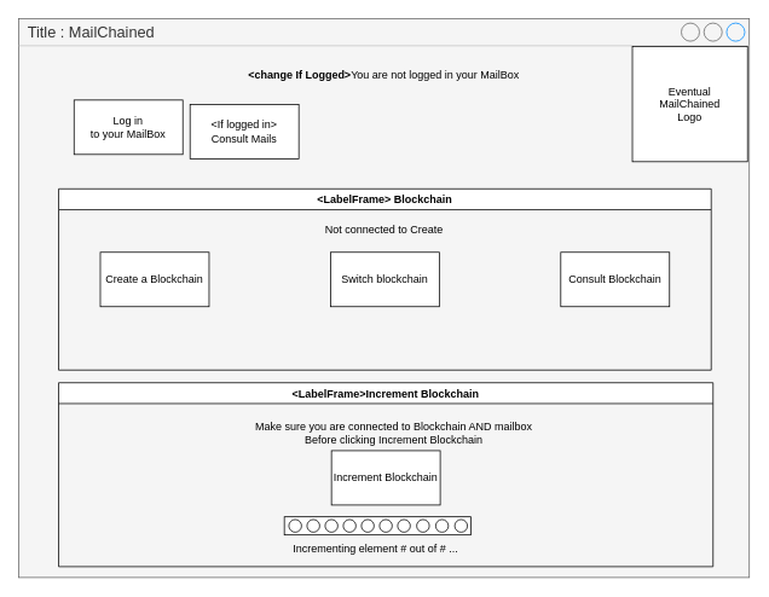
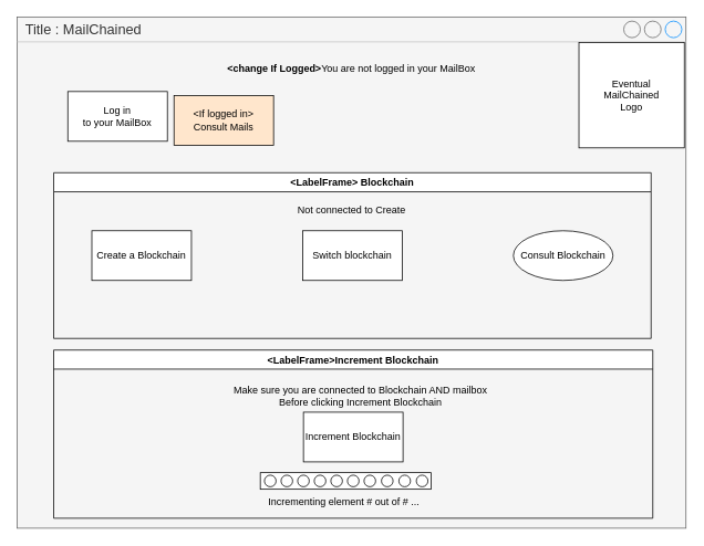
- <mxCell id="5" value="&amp;lt;If logged in&amp;gt;&lt;br&gt;Consult Mails" style="rounded=0;whiteSpace=wrap;html=1;" parent="1" vertex="1"><mxGeometry x="209" y="115" width="120" height="60" as="geometry" /></mxCell>
+ <mxCell id="5" value="&amp;lt;If logged in&amp;gt;&lt;br&gt;Consult Mails" style="rounded=0;whiteSpace=wrap;html=1;fillColor=#ffe6cc;" parent="1" vertex="1"><mxGeometry x="209" y="115" width="120" height="60" as="geometry" /></mxCell>
- <mxCell id="10" value="Consult Blockchain" style="rounded=0;whiteSpace=wrap;html=1;" parent="6" vertex="1"><mxGeometry x="554" y="70" width="120" height="60" as="geometry" /></mxCell>
+ <mxCell id="10" value="Consult Blockchain" style="ellipse;whiteSpace=wrap;html=1;" parent="6" vertex="1"><mxGeometry x="554" y="70" width="120" height="60" as="geometry" /></mxCell>
